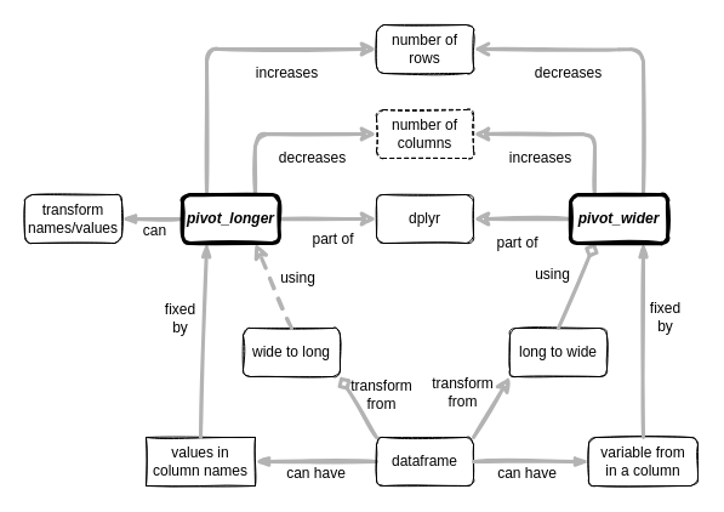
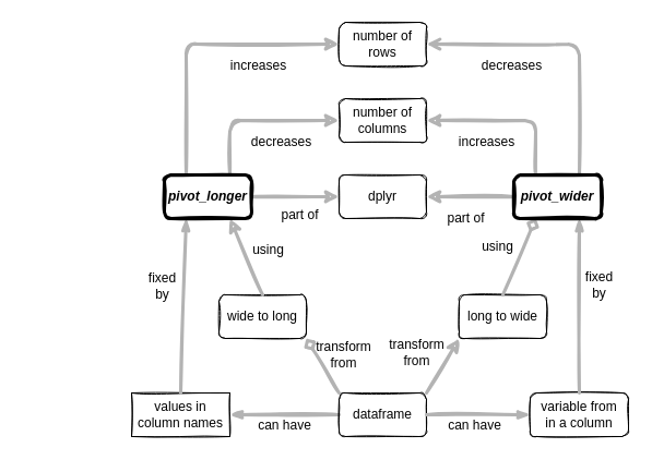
- <mxCell id="11" value="number of columns" style="rounded=1;whiteSpace=wrap;html=1;fontSize=12;fontFamily=Helvetica;fillColor=none;sketch=1;labelBackgroundColor=none;dashed=1;" parent="1" vertex="1"><mxGeometry x="310" y="90" width="80" height="40" as="geometry" /></mxCell>
+ <mxCell id="11" value="number of columns" style="rounded=1;whiteSpace=wrap;html=1;fontSize=12;fontFamily=Helvetica;fillColor=none;sketch=1;labelBackgroundColor=none;" parent="1" vertex="1"><mxGeometry x="310" y="90" width="80" height="40" as="geometry" /></mxCell>
- <mxCell id="13" value="transform&lt;br&gt;names/values" style="rounded=1;whiteSpace=wrap;html=1;fontSize=12;fontFamily=Helvetica;fillColor=none;sketch=1;labelBackgroundColor=none;" parent="1" vertex="1"><mxGeometry x="20" y="160" width="80" height="40" as="geometry" /></mxCell>
- <mxCell id="25" value="can" style="edgeStyle=none;rounded=1;html=1;labelBackgroundColor=none;startArrow=none;startFill=0;startSize=5;endArrow=classicThin;endFill=1;endSize=5;jettySize=auto;orthogonalLoop=1;strokeColor=#B3B3B3;strokeWidth=3;fontFamily=Helvetica;fontSize=12;verticalAlign=middle;entryX=1;entryY=0.5;entryDx=0;entryDy=0;exitX=0;exitY=0.5;exitDx=0;exitDy=0;sketch=1;" parent="1" source="26" target="13" edge="1"><mxGeometry x="-0.091" y="10" relative="1" as="geometry"><mxPoint x="175" y="370" as="sourcePoint" /><mxPoint x="175" y="210" as="targetPoint" /><mxPoint as="offset" /></mxGeometry></mxCell>
- <mxCell id="23" value="using" style="endArrow=classic;html=1;strokeWidth=3;entryX=0.75;entryY=1;entryDx=0;entryDy=0;strokeColor=#B3B3B3;exitX=0.5;exitY=0;exitDx=0;exitDy=0;verticalAlign=middle;fontSize=12;labelBackgroundColor=none;fontFamily=Helvetica;sketch=1;dashed=1;" parent="1" source="8" target="26" edge="1"><mxGeometry x="-0.046" y="-21" width="50" height="50" relative="1" as="geometry"><mxPoint x="320" y="370" as="sourcePoint" /><mxPoint x="280" y="330" as="targetPoint" /><Array as="points" /><mxPoint as="offset" /></mxGeometry></mxCell>
+ <mxCell id="23" value="using" style="endArrow=classic;html=1;strokeWidth=3;entryX=0.75;entryY=1;entryDx=0;entryDy=0;strokeColor=#B3B3B3;exitX=0.5;exitY=0;exitDx=0;exitDy=0;verticalAlign=middle;fontSize=12;labelBackgroundColor=none;fontFamily=Helvetica;sketch=1;" parent="1" source="8" target="26" edge="1"><mxGeometry x="-0.046" y="-21" width="50" height="50" relative="1" as="geometry"><mxPoint x="320" y="370" as="sourcePoint" /><mxPoint x="280" y="330" as="targetPoint" /><Array as="points" /><mxPoint as="offset" /></mxGeometry></mxCell>
